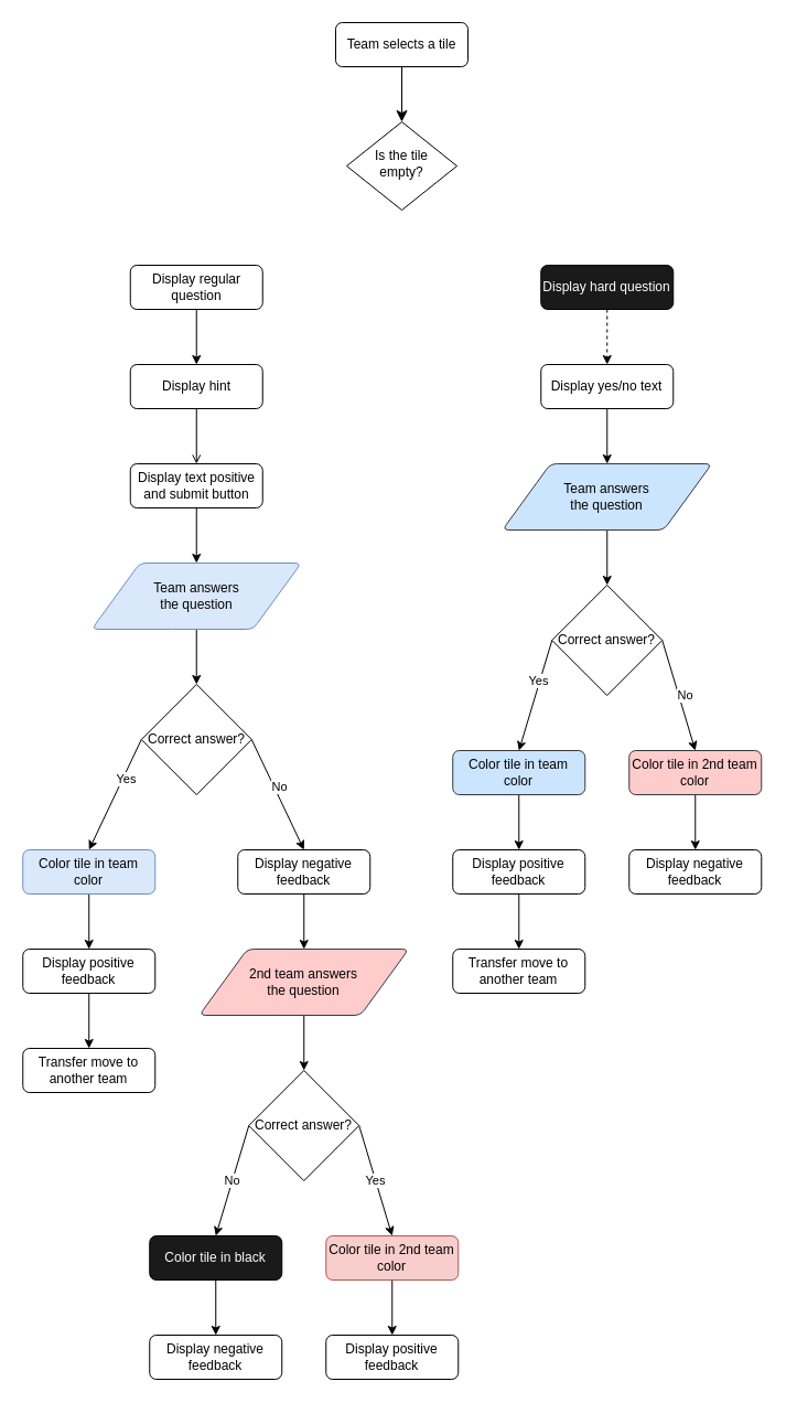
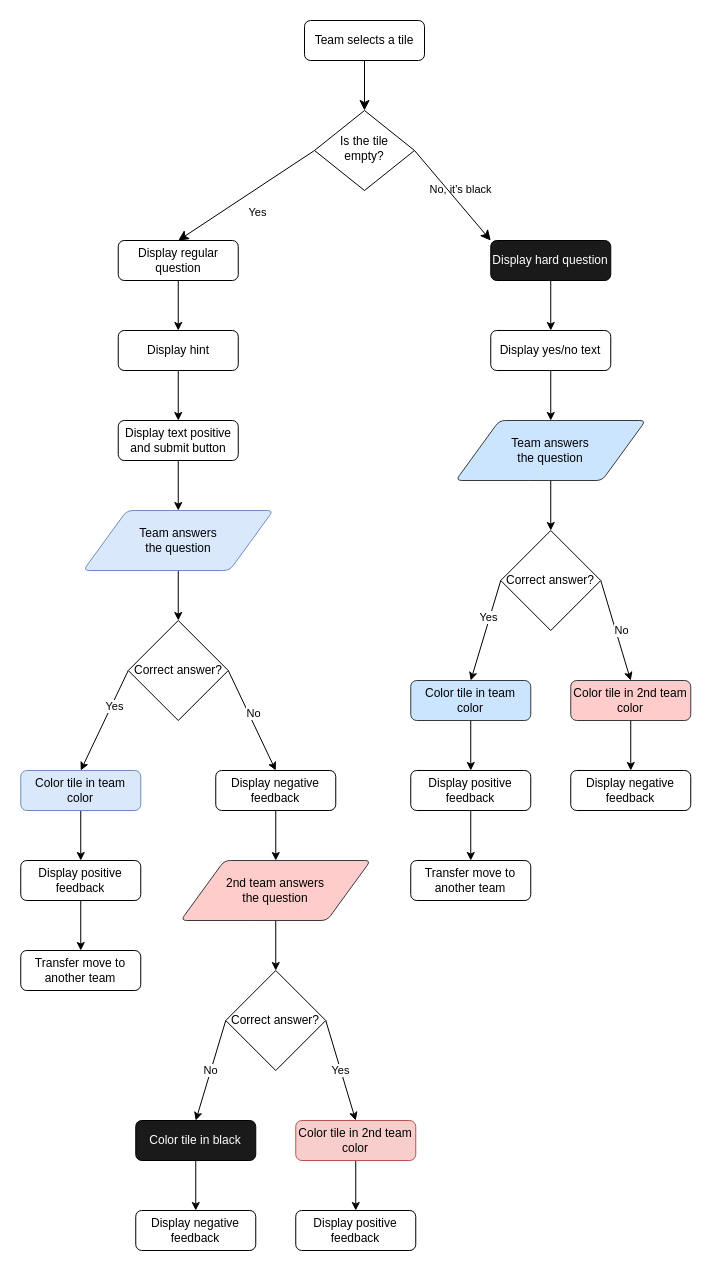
+ <mxCell id="4" value="Yes" style="rounded=0;html=1;jettySize=auto;orthogonalLoop=1;fontSize=11;endArrow=classic;endFill=1;endSize=8;strokeWidth=1;shadow=0;labelBackgroundColor=none;edgeStyle=orthogonalEdgeStyle;entryX=0.5;entryY=0;entryDx=0;entryDy=0;noEdgeStyle=1;orthogonal=1;exitX=0;exitY=0.5;exitDx=0;exitDy=0;" parent="1" source="6" target="12" edge="1"><mxGeometry y="20" relative="1" as="geometry"><mxPoint as="offset" /><mxPoint x="43" y="309" as="targetPoint" /></mxGeometry></mxCell>
+ <mxCell id="5" value="No, it's black" style="edgeStyle=orthogonalEdgeStyle;rounded=0;html=1;jettySize=auto;orthogonalLoop=1;fontSize=11;endArrow=classic;endFill=1;endSize=8;strokeWidth=1;shadow=0;labelBackgroundColor=none;noEdgeStyle=1;orthogonal=1;exitX=1;exitY=0.5;exitDx=0;exitDy=0;" parent="1" source="6" target="8" edge="1"><mxGeometry y="10" relative="1" as="geometry"><mxPoint as="offset" /></mxGeometry></mxCell>
- <mxCell id="7" style="edgeStyle=orthogonalEdgeStyle;rounded=0;orthogonalLoop=1;jettySize=auto;html=1;exitX=0.5;exitY=1;exitDx=0;exitDy=0;entryX=0.5;entryY=0;entryDx=0;entryDy=0;noEdgeStyle=1;orthogonal=1;dashed=1;" edge="1" parent="1" source="8" target="40"><mxGeometry relative="1" as="geometry" /></mxCell>
+ <mxCell id="7" style="edgeStyle=orthogonalEdgeStyle;rounded=0;orthogonalLoop=1;jettySize=auto;html=1;exitX=0.5;exitY=1;exitDx=0;exitDy=0;entryX=0.5;entryY=0;entryDx=0;entryDy=0;noEdgeStyle=1;orthogonal=1;" edge="1" parent="1" source="8" target="40"><mxGeometry relative="1" as="geometry" /></mxCell>
- <mxCell id="13" style="edgeStyle=orthogonalEdgeStyle;rounded=0;orthogonalLoop=1;jettySize=auto;html=1;exitX=0.5;exitY=1;exitDx=0;exitDy=0;entryX=0.5;entryY=0;entryDx=0;entryDy=0;noEdgeStyle=1;orthogonal=1;endArrow=open;" edge="1" parent="1" source="14" target="16"><mxGeometry relative="1" as="geometry" /></mxCell>
+ <mxCell id="13" style="edgeStyle=orthogonalEdgeStyle;rounded=0;orthogonalLoop=1;jettySize=auto;html=1;exitX=0.5;exitY=1;exitDx=0;exitDy=0;entryX=0.5;entryY=0;entryDx=0;entryDy=0;noEdgeStyle=1;orthogonal=1;" edge="1" parent="1" source="14" target="16"><mxGeometry relative="1" as="geometry" /></mxCell>
